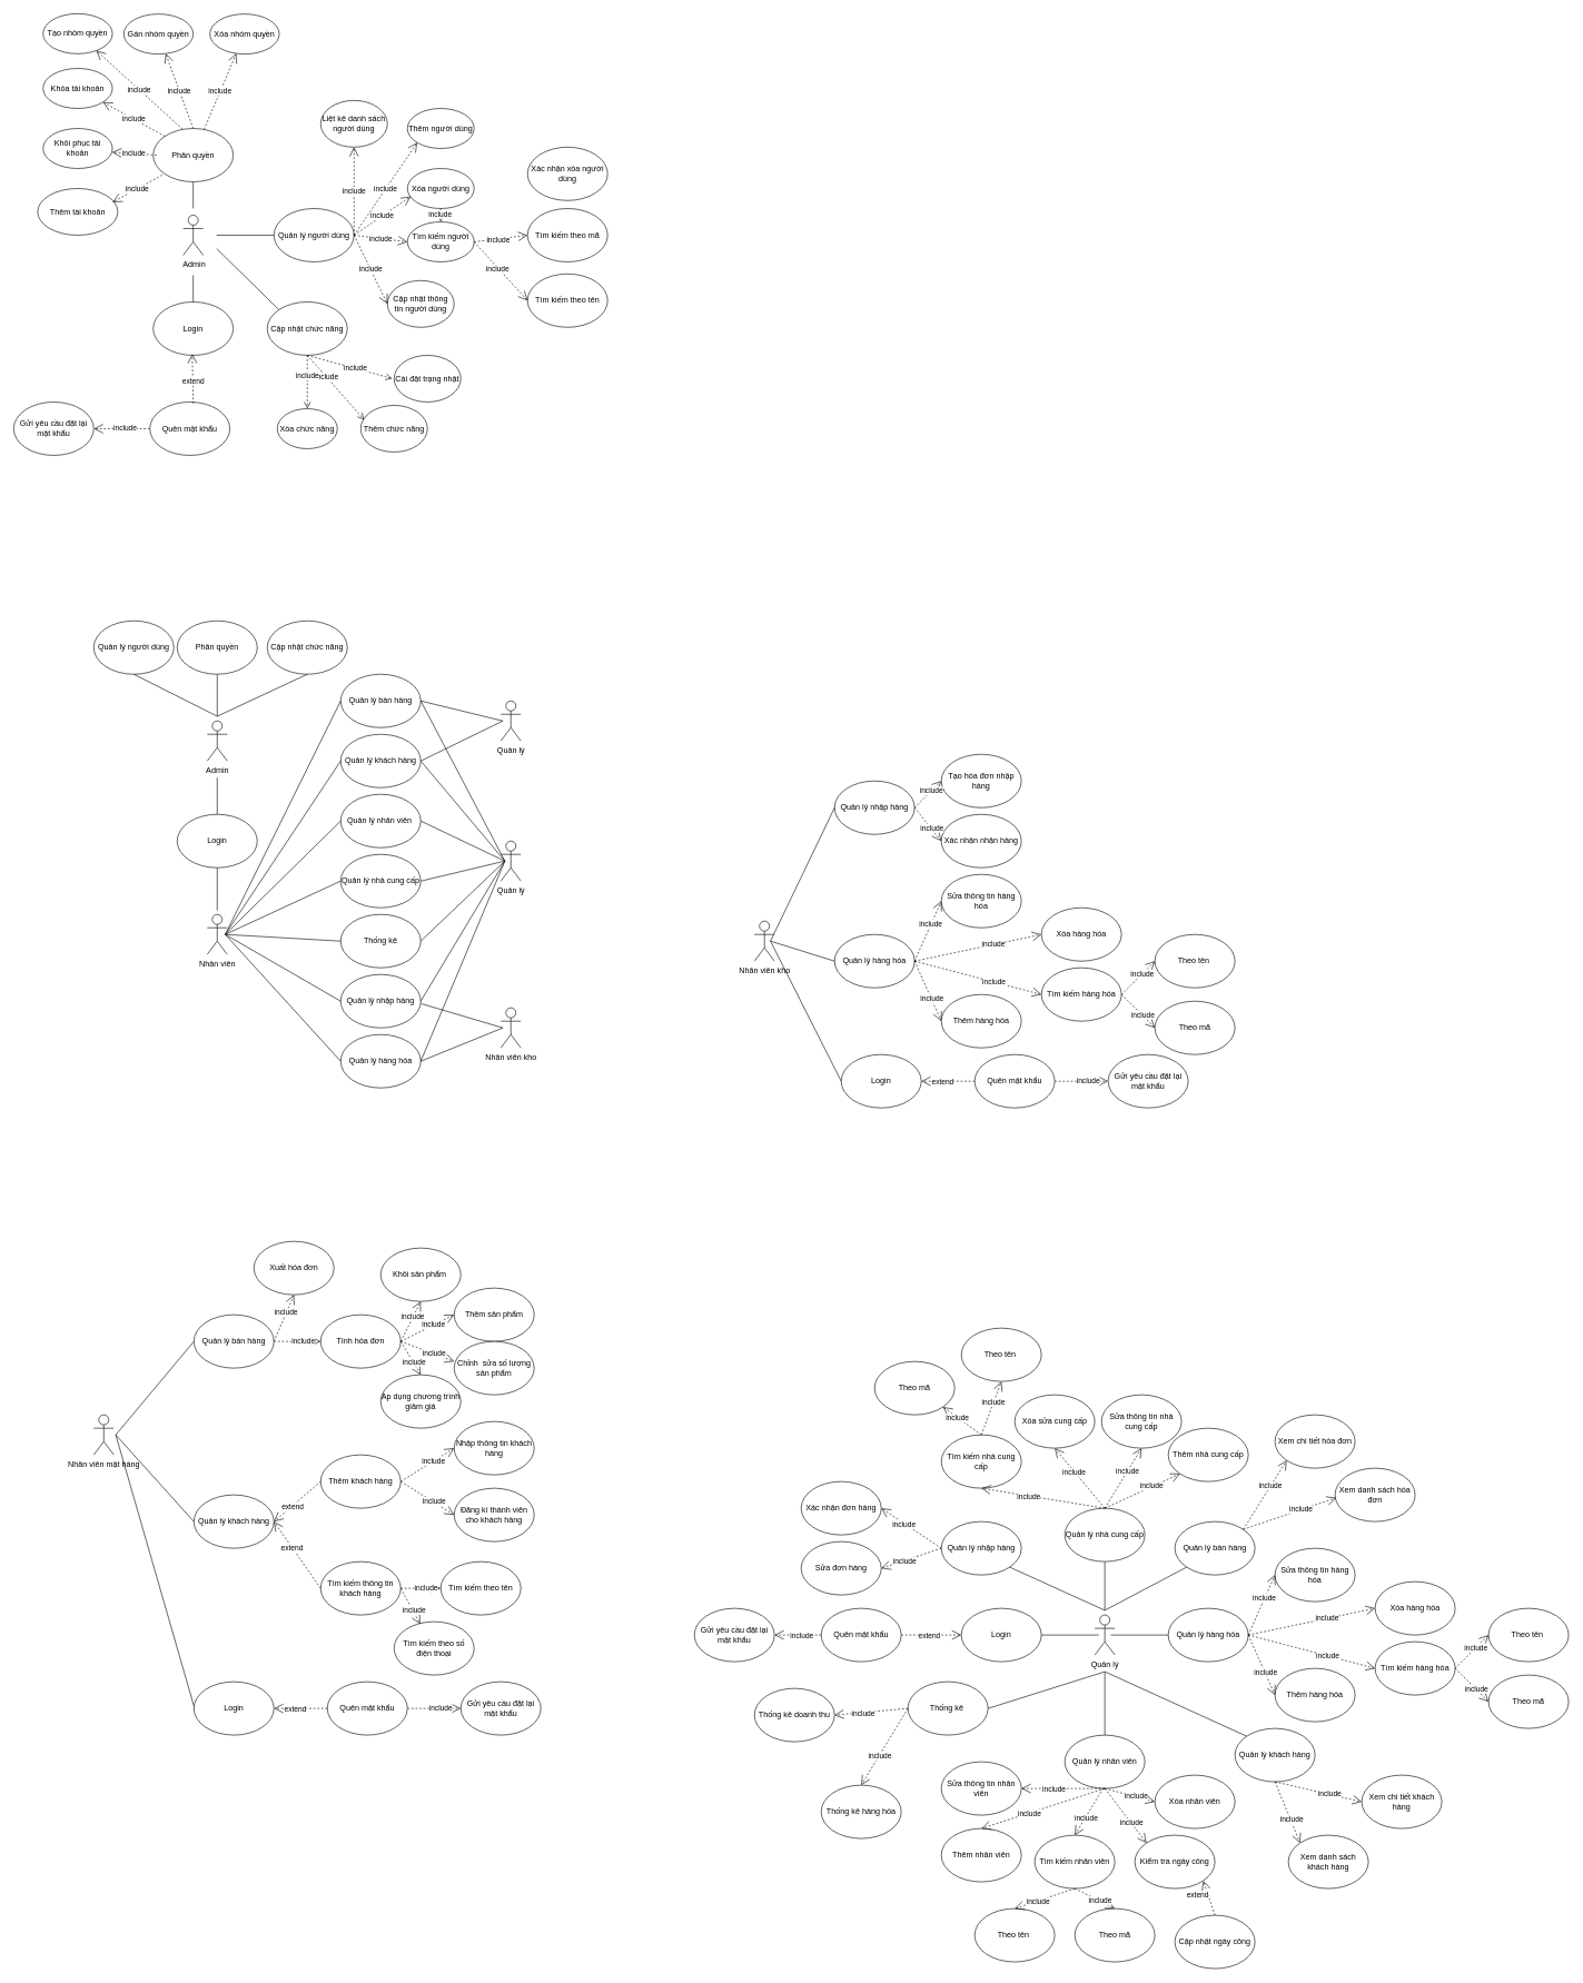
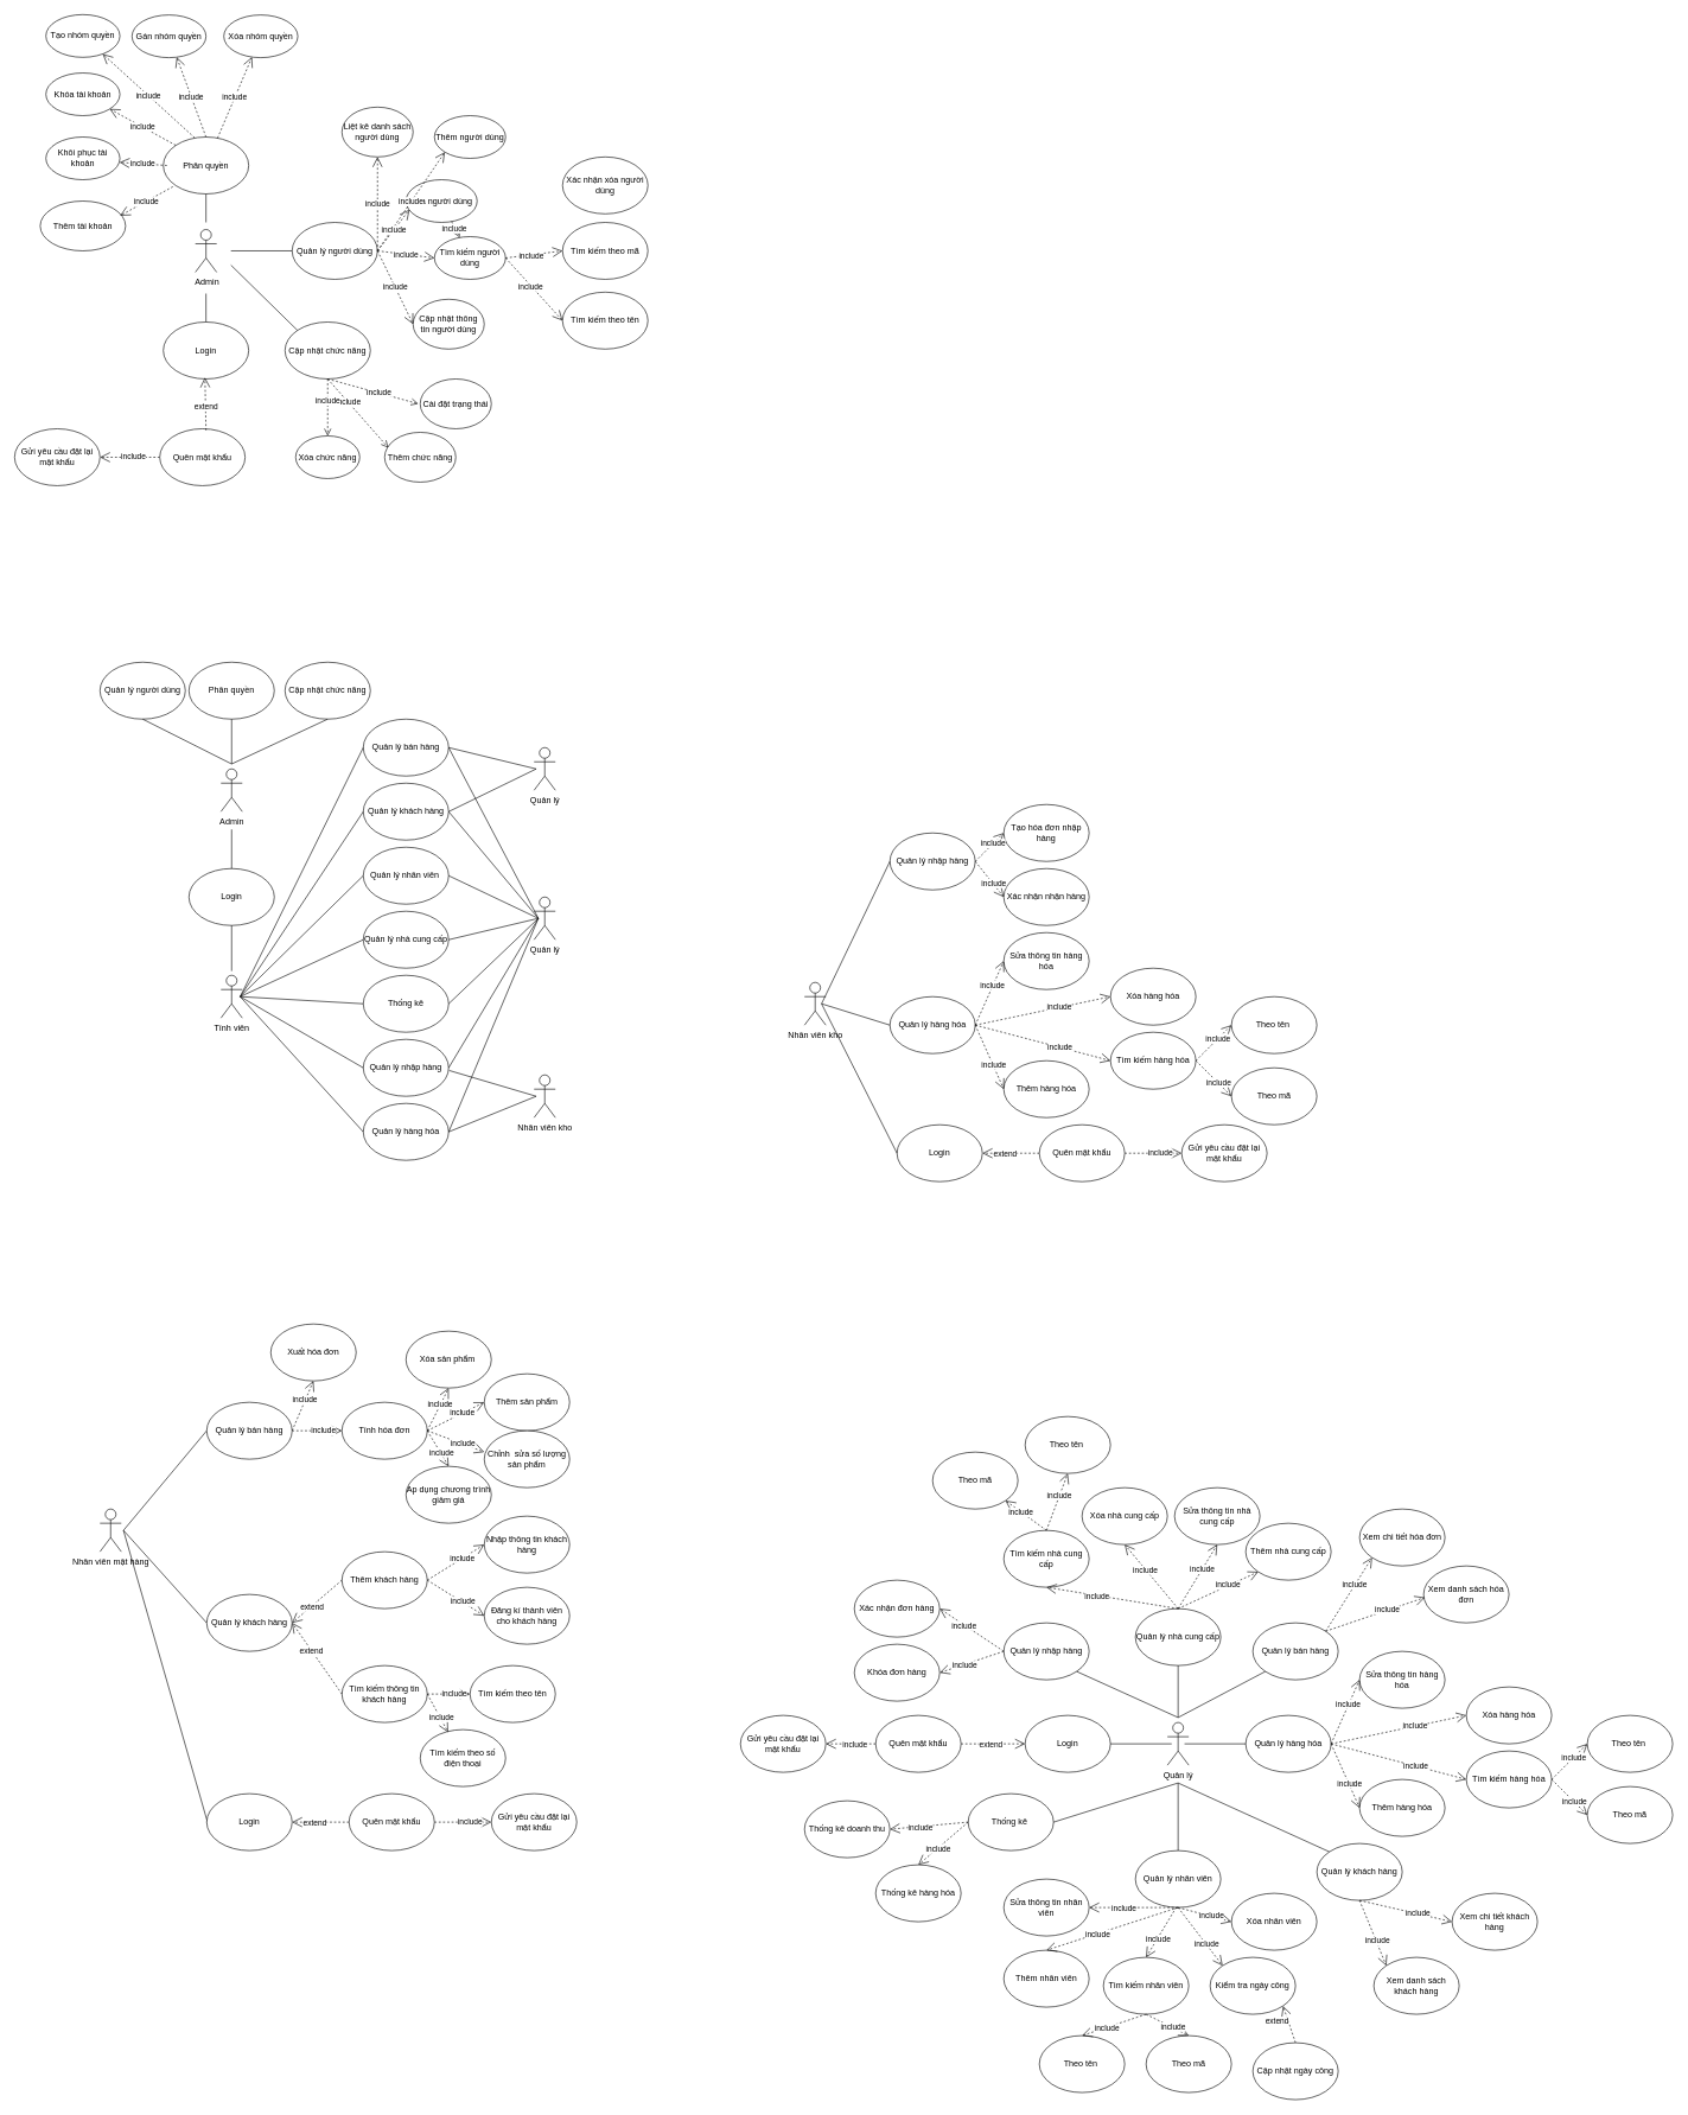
- <mxCell id="239" value="Xóa người dùng" style="ellipse;whiteSpace=wrap;html=1;" vertex="1" parent="1"><mxGeometry x="610" y="252" width="100" height="60" as="geometry" /></mxCell>
+ <mxCell id="239" value="Xóa người dùng" style="ellipse;whiteSpace=wrap;html=1;" vertex="1" parent="1"><mxGeometry x="570" y="252" width="100" height="60" as="geometry" /></mxCell>
- <mxCell id="243" value="Cài đặt trạng nhật" style="ellipse;whiteSpace=wrap;html=1;" vertex="1" parent="1"><mxGeometry x="590" y="532" width="100" height="70" as="geometry" /></mxCell>
+ <mxCell id="243" value="Cài đặt trạng thái" style="ellipse;whiteSpace=wrap;html=1;" vertex="1" parent="1"><mxGeometry x="590" y="532" width="100" height="70" as="geometry" /></mxCell>
- <mxCell id="28" value="Nhân viên" style="shape=umlActor;verticalLabelPosition=bottom;verticalAlign=top;html=1;points=[[0,0.333,0,0,0],[0,1,0,0,0],[0.25,0.1,0,0,0],[0.5,0,0,0,-6],[0.5,0.5,0,0,0],[0.7,0.5,0,0,0],[0.75,0.1,0,0,0],[0.8,0.5,0,0,0],[0.9,0.5,0,0,0],[1,1,0,0,0]];" vertex="1" parent="1"><mxGeometry x="310" y="1370" width="30" height="60" as="geometry" /></mxCell>
+ <mxCell id="28" value="Tính viên" style="shape=umlActor;verticalLabelPosition=bottom;verticalAlign=top;html=1;points=[[0,0.333,0,0,0],[0,1,0,0,0],[0.25,0.1,0,0,0],[0.5,0,0,0,-6],[0.5,0.5,0,0,0],[0.7,0.5,0,0,0],[0.75,0.1,0,0,0],[0.8,0.5,0,0,0],[0.9,0.5,0,0,0],[1,1,0,0,0]];" vertex="1" parent="1"><mxGeometry x="310" y="1370" width="30" height="60" as="geometry" /></mxCell>
- <mxCell id="9" value="Khôi sản phẩm&amp;nbsp;" style="ellipse;whiteSpace=wrap;html=1;" parent="1" vertex="1"><mxGeometry x="570" y="1870" width="120" height="80" as="geometry" /></mxCell>
+ <mxCell id="9" value="Xóa sản phẩm&amp;nbsp;" style="ellipse;whiteSpace=wrap;html=1;" parent="1" vertex="1"><mxGeometry x="570" y="1870" width="120" height="80" as="geometry" /></mxCell>
- <mxCell id="185" value="Xóa sửa cung cấp" style="ellipse;whiteSpace=wrap;html=1;" vertex="1" parent="1"><mxGeometry x="1520" y="2090" width="120" height="80" as="geometry" /></mxCell>
+ <mxCell id="185" value="Xóa nhà cung cấp" style="ellipse;whiteSpace=wrap;html=1;" vertex="1" parent="1"><mxGeometry x="1520" y="2090" width="120" height="80" as="geometry" /></mxCell>
- <mxCell id="205" value="Sửa đơn hàng" style="ellipse;whiteSpace=wrap;html=1;" vertex="1" parent="1"><mxGeometry x="1200" y="2310" width="120" height="80" as="geometry" /></mxCell>
+ <mxCell id="205" value="Khóa đơn hàng" style="ellipse;whiteSpace=wrap;html=1;" vertex="1" parent="1"><mxGeometry x="1200" y="2310" width="120" height="80" as="geometry" /></mxCell>
- <mxCell id="212" value="Thống kê hàng hóa" style="ellipse;whiteSpace=wrap;html=1;" vertex="1" parent="1"><mxGeometry x="1230" y="2675" width="120" height="80" as="geometry" /></mxCell>
+ <mxCell id="212" value="Thống kê hàng hóa" style="ellipse;whiteSpace=wrap;html=1;" vertex="1" parent="1"><mxGeometry x="1230" y="2620" width="120" height="80" as="geometry" /></mxCell>
